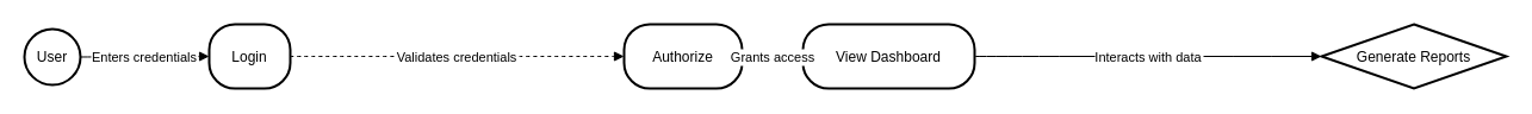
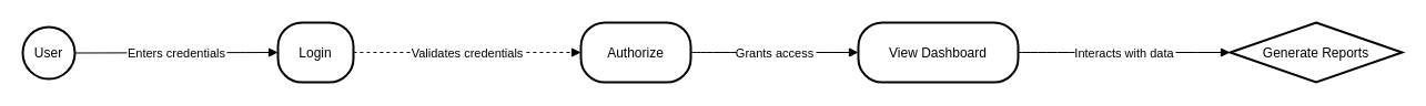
- <mxCell id="3" value="Login" style="rounded=1;arcSize=40;strokeWidth=2" vertex="1" parent="1"><mxGeometry x="175" y="20" width="68" height="54" as="geometry" /></mxCell>
+ <mxCell id="3" value="Login" style="rounded=1;arcSize=40;strokeWidth=2" vertex="1" parent="1"><mxGeometry x="250" y="20" width="68" height="54" as="geometry" /></mxCell>
- <mxCell id="5" value="View Dashboard" style="rounded=1;arcSize=40;strokeWidth=2" vertex="1" parent="1"><mxGeometry x="673" y="20" width="144" height="54" as="geometry" /></mxCell>
+ <mxCell id="5" value="View Dashboard" style="rounded=1;arcSize=40;strokeWidth=2" vertex="1" parent="1"><mxGeometry x="773" y="20" width="144" height="54" as="geometry" /></mxCell>
